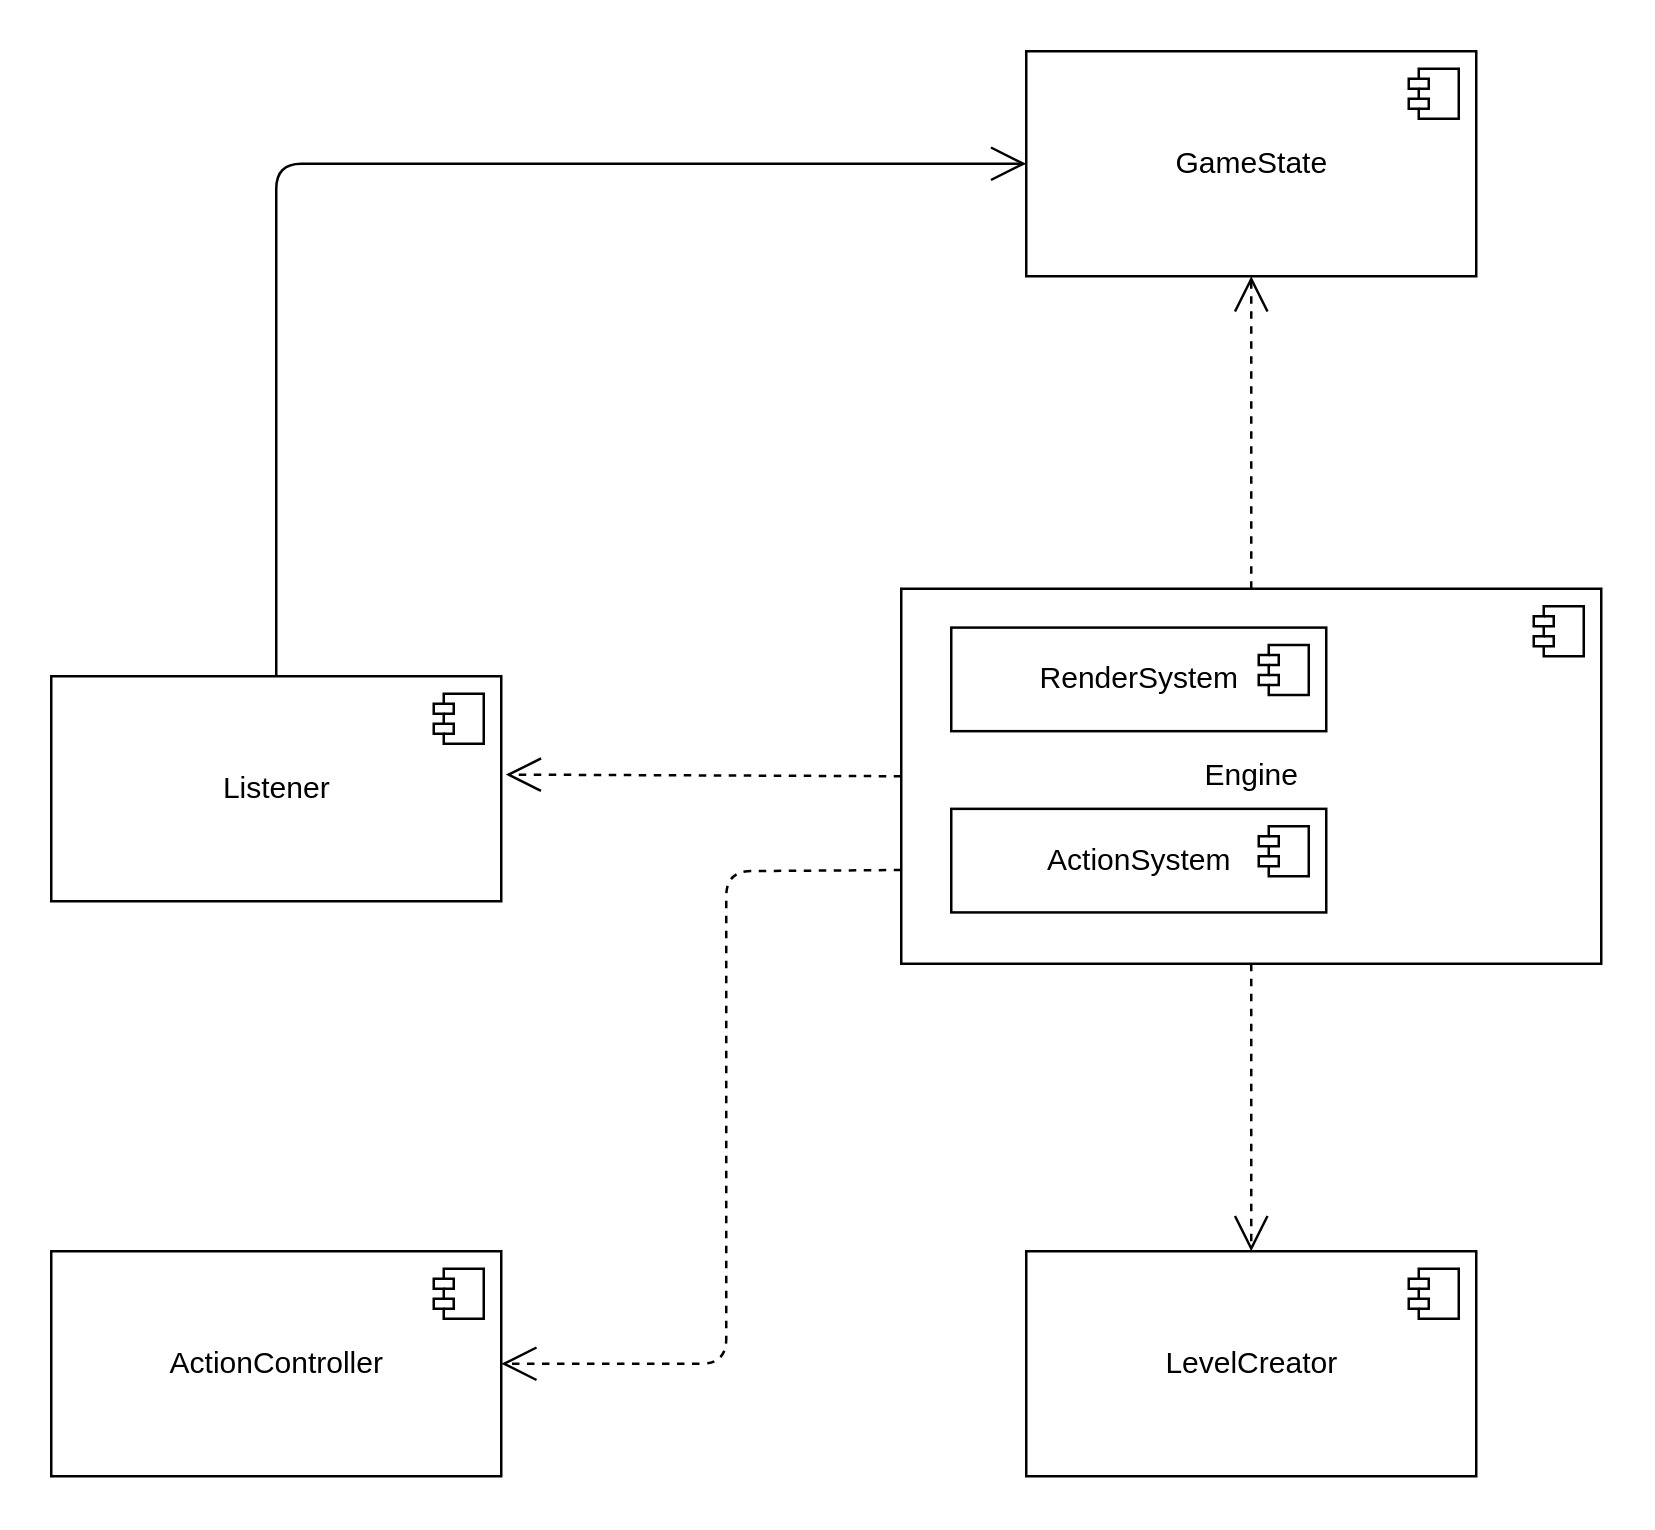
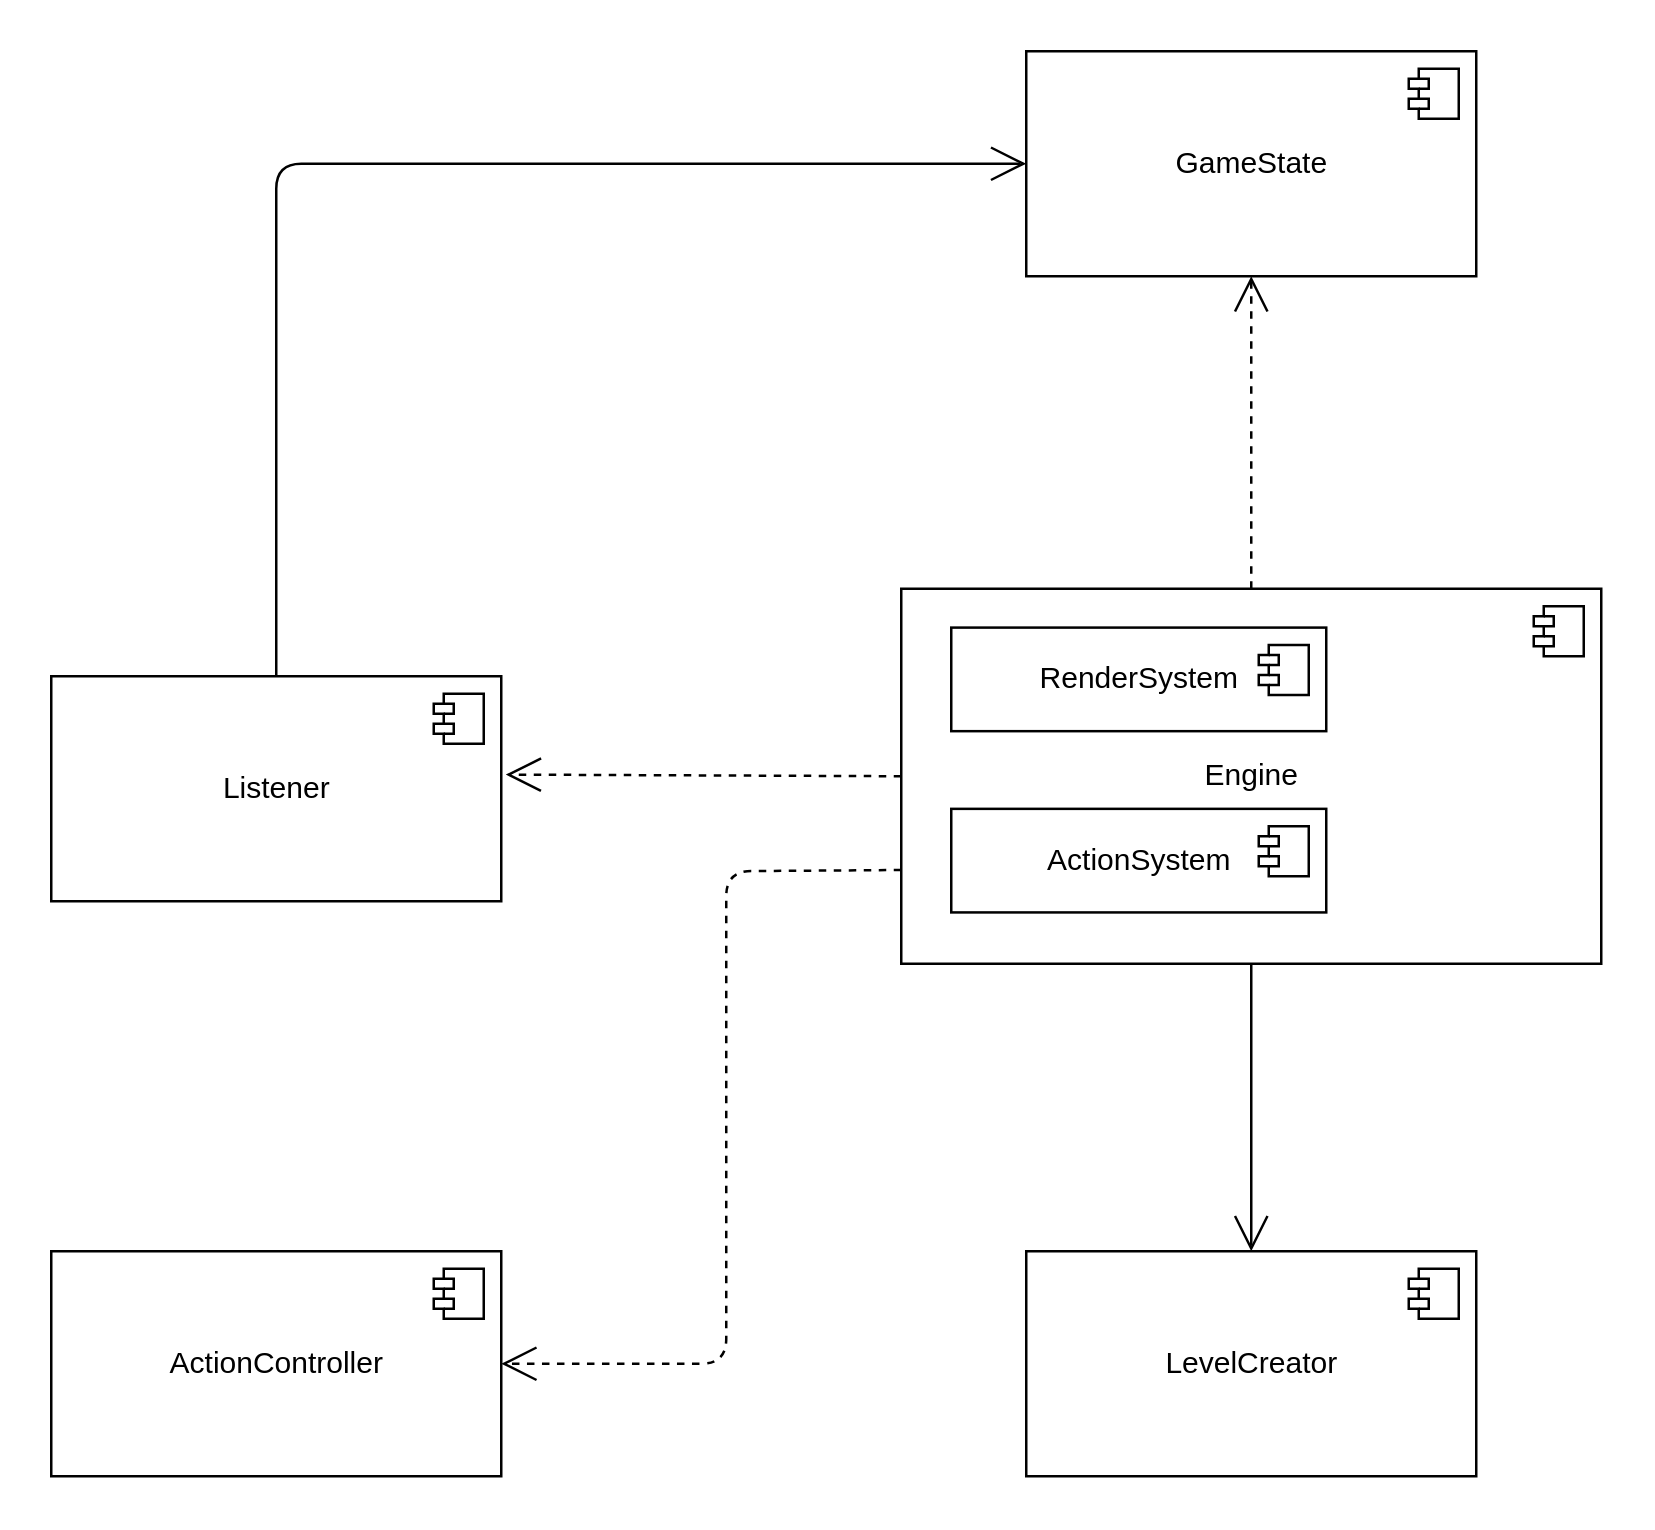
- <mxCell id="9" value="" style="endArrow=open;endSize=12;dashed=1;html=1;exitX=0.5;exitY=1;exitDx=0;exitDy=0;entryX=0.5;entryY=0;entryDx=0;entryDy=0;" edge="1" parent="1" source="13" target="4"><mxGeometry width="160" relative="1" as="geometry"><mxPoint x="410" y="404.95" as="sourcePoint" /><mxPoint x="201.26" y="404.41" as="targetPoint" /></mxGeometry></mxCell>
+ <mxCell id="9" value="" style="endArrow=open;endSize=12;dashed=0;html=1;exitX=0.5;exitY=1;exitDx=0;exitDy=0;entryX=0.5;entryY=0;entryDx=0;entryDy=0;" edge="1" parent="1" source="13" target="4"><mxGeometry width="160" relative="1" as="geometry"><mxPoint x="410" y="404.95" as="sourcePoint" /><mxPoint x="201.26" y="404.41" as="targetPoint" /></mxGeometry></mxCell>
